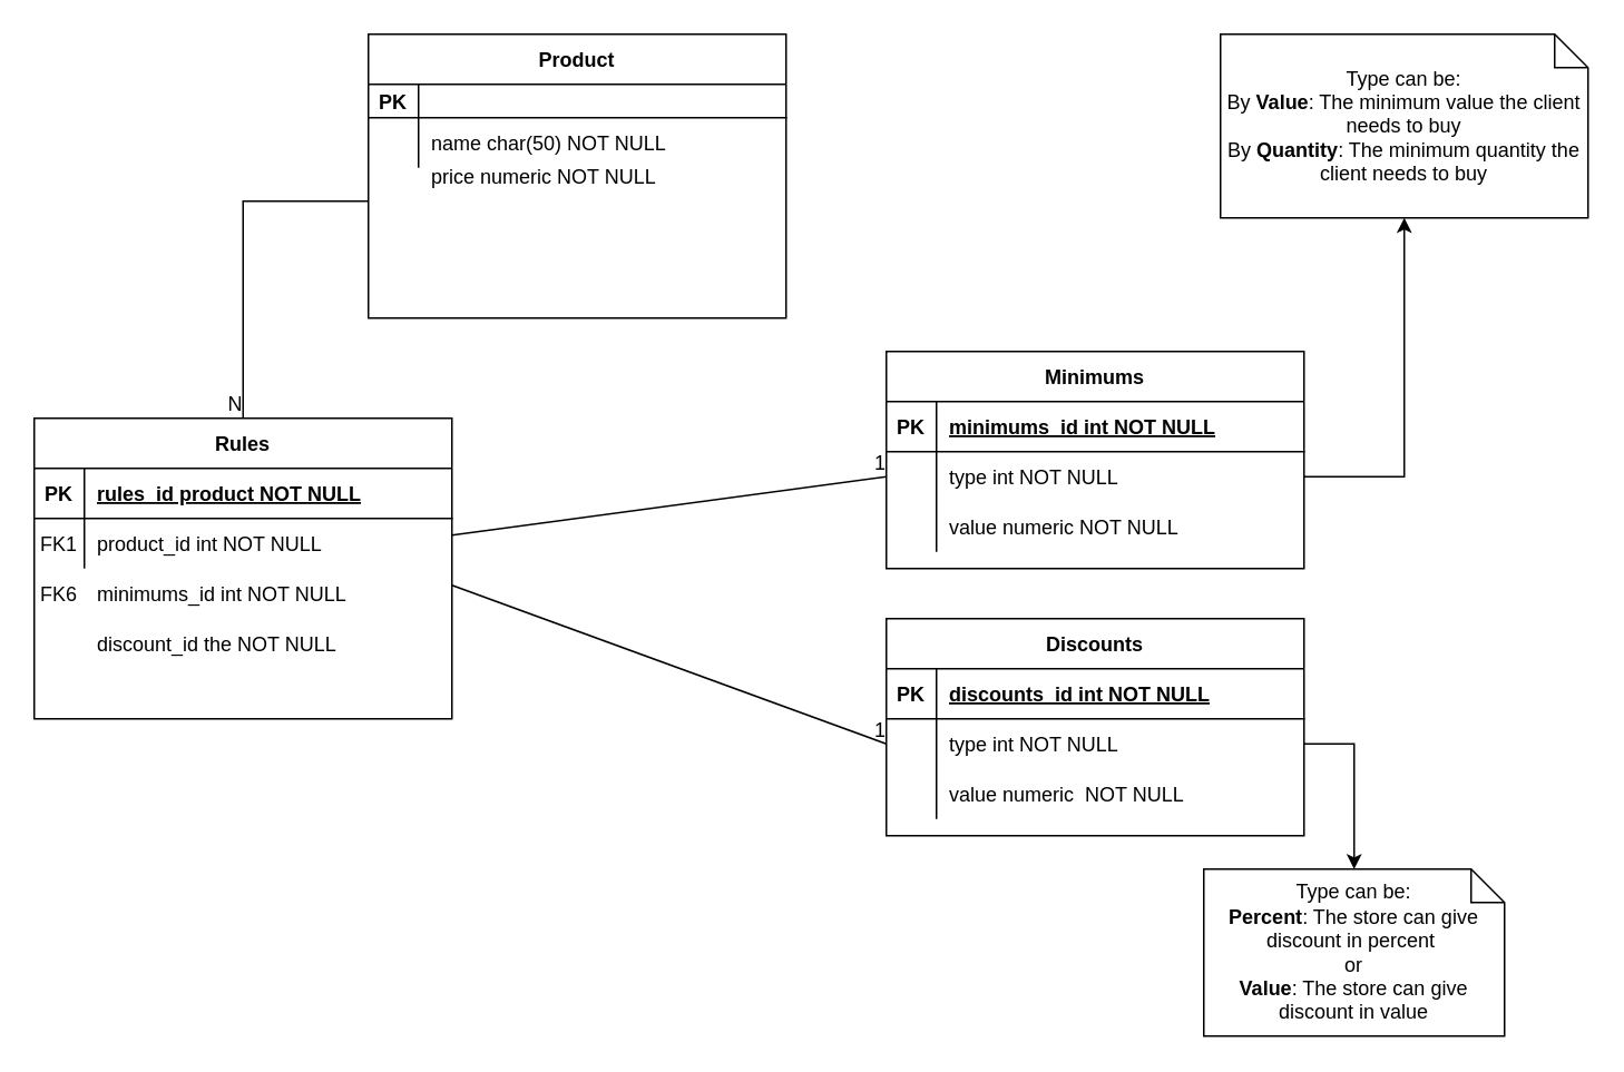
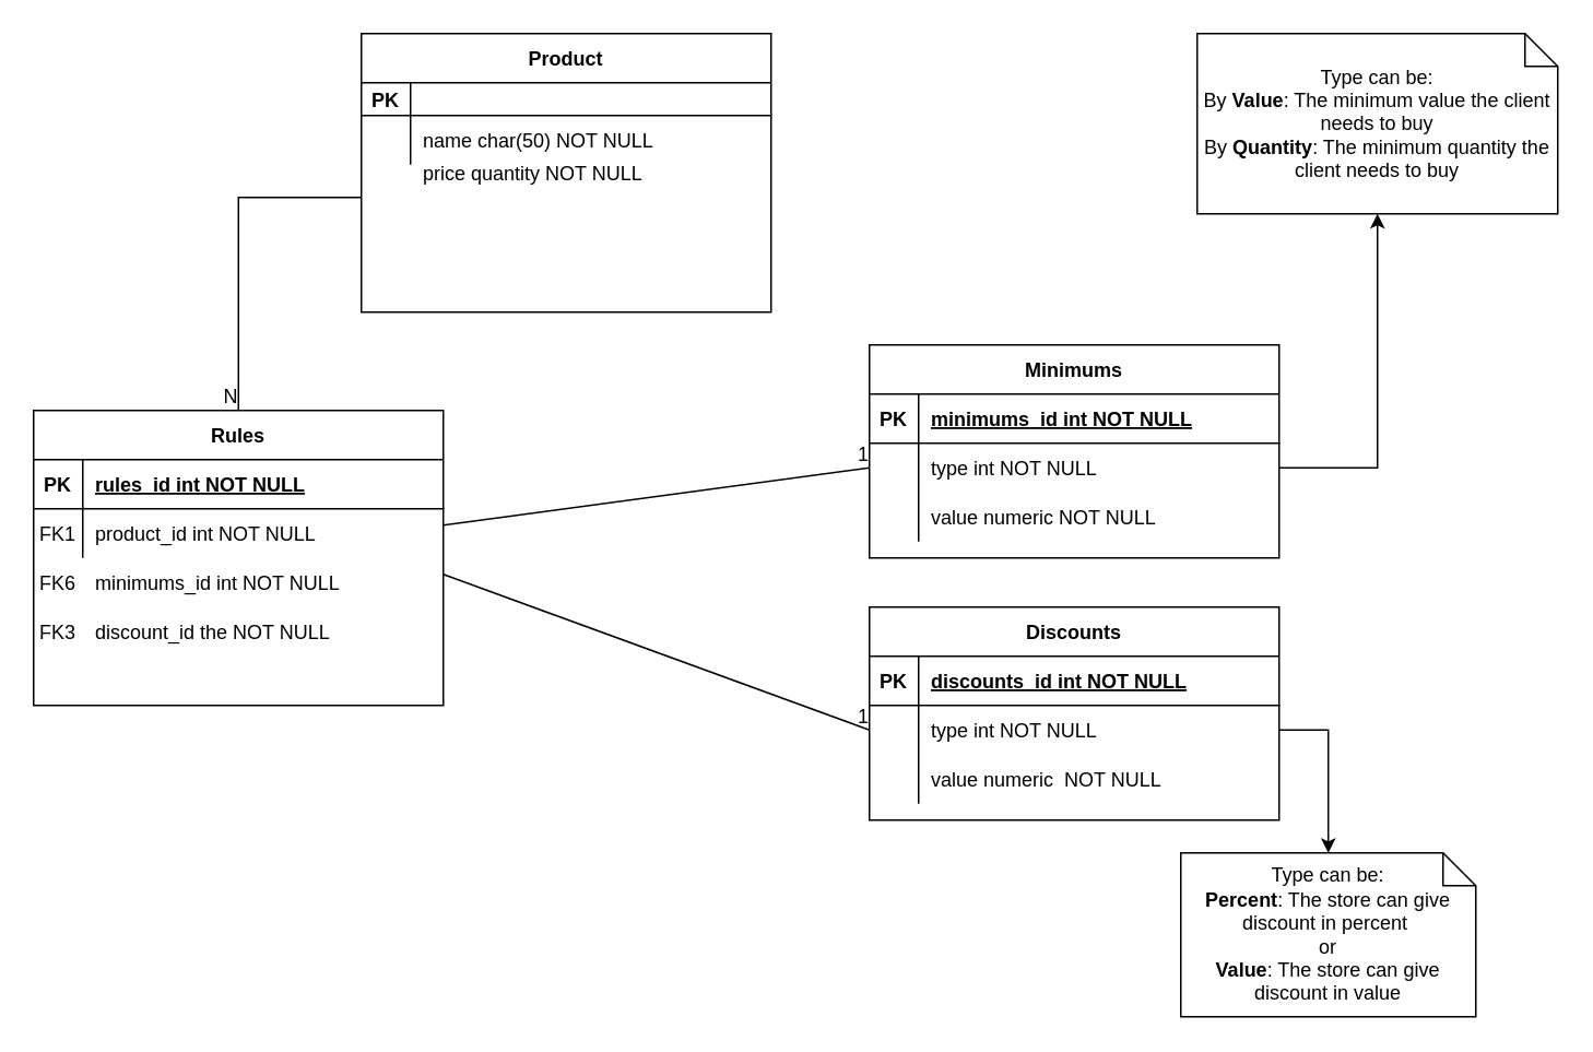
- <mxCell id="45" value="price numeric NOT NULL" style="shape=partialRectangle;overflow=hidden;connectable=0;fillColor=none;top=0;left=0;bottom=0;right=0;align=left;spacingLeft=6;" parent="38" vertex="1"><mxGeometry x="30" y="70" width="220" height="30" as="geometry" /></mxCell>
+ <mxCell id="45" value="price quantity NOT NULL" style="shape=partialRectangle;overflow=hidden;connectable=0;fillColor=none;top=0;left=0;bottom=0;right=0;align=left;spacingLeft=6;" parent="38" vertex="1"><mxGeometry x="30" y="70" width="220" height="30" as="geometry" /></mxCell>
- <mxCell id="26" value="rules_id product NOT NULL " style="shape=partialRectangle;overflow=hidden;connectable=0;fillColor=none;top=0;left=0;bottom=0;right=0;align=left;spacingLeft=6;fontStyle=5;" parent="24" vertex="1"><mxGeometry x="30" width="220" height="30" as="geometry" /></mxCell>
+ <mxCell id="26" value="rules_id int NOT NULL " style="shape=partialRectangle;overflow=hidden;connectable=0;fillColor=none;top=0;left=0;bottom=0;right=0;align=left;spacingLeft=6;fontStyle=5;" parent="24" vertex="1"><mxGeometry x="30" width="220" height="30" as="geometry" /></mxCell>
+ <mxCell id="36" value="FK3" style="shape=partialRectangle;overflow=hidden;connectable=0;fillColor=none;top=0;left=0;bottom=0;right=0;" parent="22" vertex="1"><mxGeometry y="120" width="30" height="30" as="geometry" /></mxCell>
